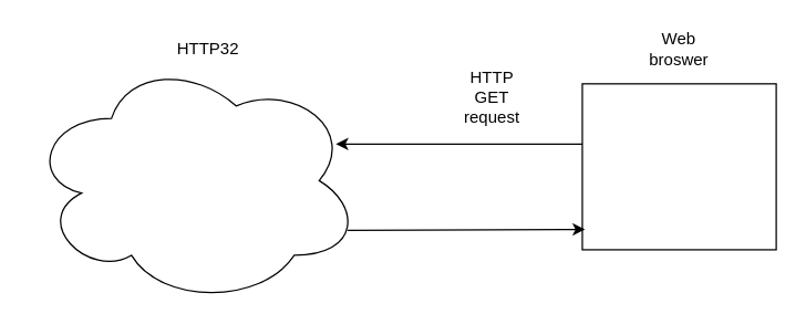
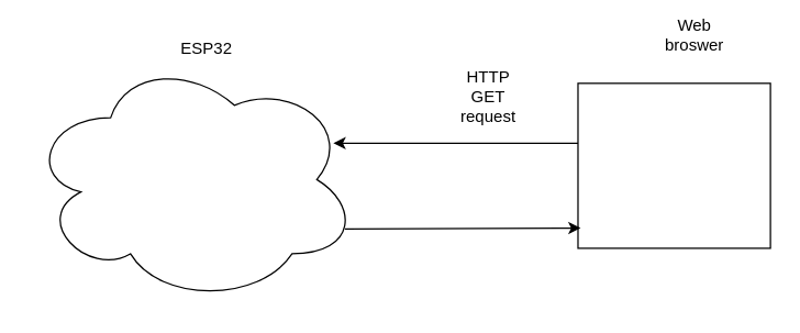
- <mxCell id="8" value="HTTP32" style="text;html=1;align=center;verticalAlign=middle;whiteSpace=wrap;rounded=0;" vertex="1" parent="1"><mxGeometry x="120" y="20" width="60" height="30" as="geometry" /></mxCell>
+ <mxCell id="8" value="ESP32" style="text;html=1;align=center;verticalAlign=middle;whiteSpace=wrap;rounded=0;" vertex="1" parent="1"><mxGeometry x="120" y="20" width="60" height="30" as="geometry" /></mxCell>
- <mxCell id="7" value="Web broswer" style="text;html=1;align=center;verticalAlign=middle;whiteSpace=wrap;rounded=0;" vertex="1" parent="1"><mxGeometry x="460" y="20" width="60" height="30" as="geometry" /></mxCell>
+ <mxCell id="7" value="Web broswer" style="text;html=1;align=center;verticalAlign=middle;whiteSpace=wrap;rounded=0;" vertex="1" parent="1"><mxGeometry x="475" y="10" width="60" height="30" as="geometry" /></mxCell>
